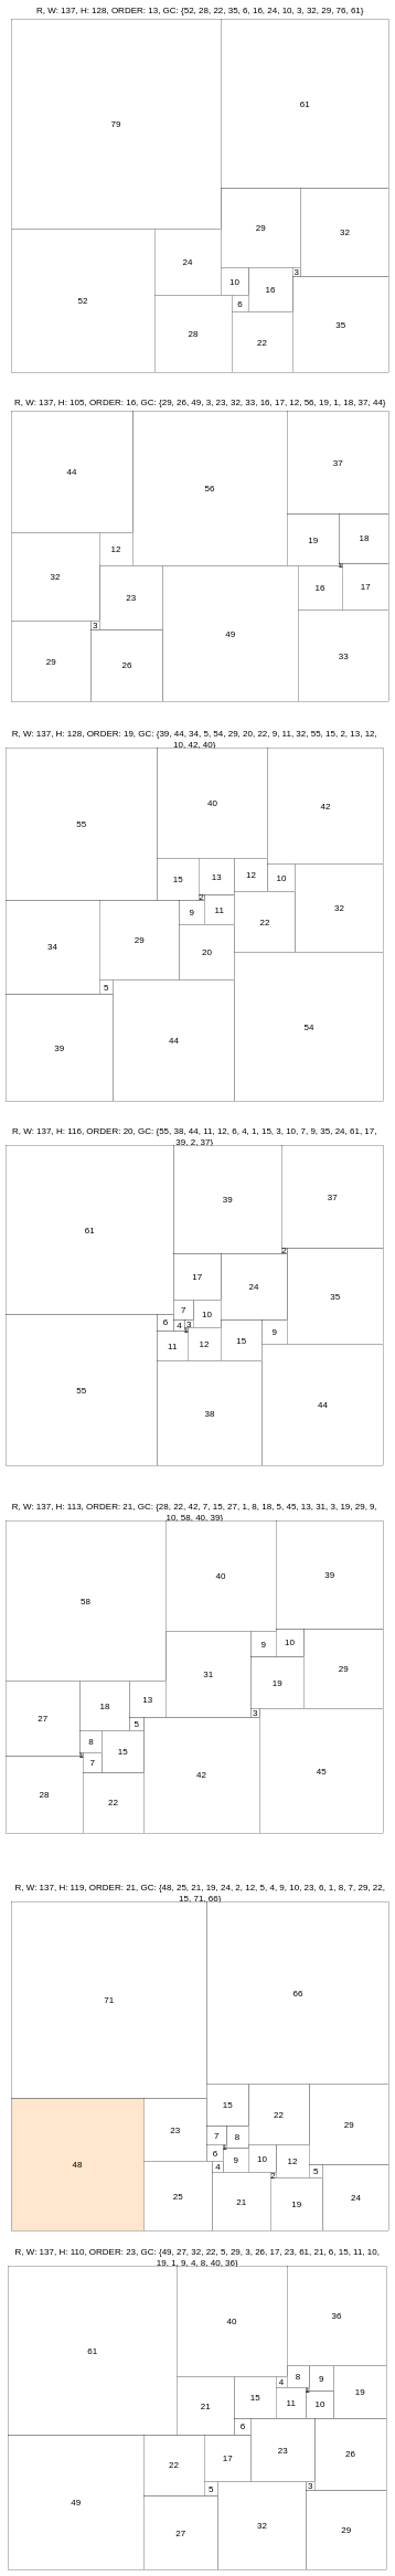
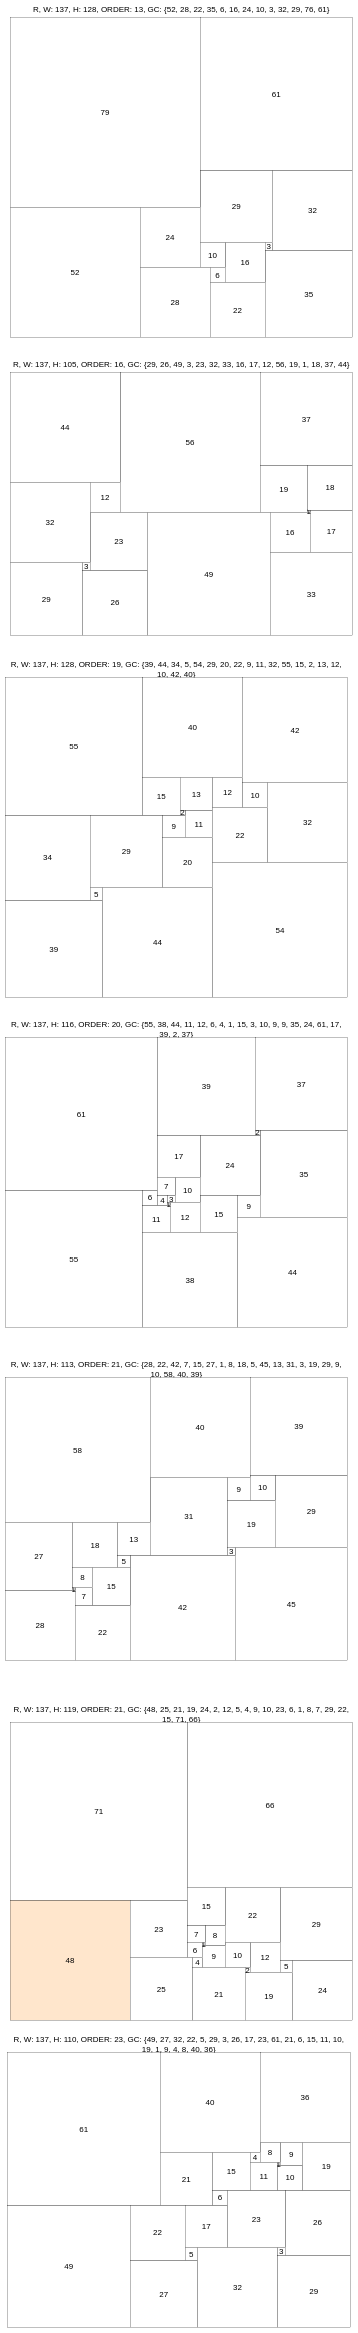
- <mxCell id="5" value="R, W: 137, H: 116, ORDER: 20, GC: {55, 38, 44, 11, 12, 6, 4, 1, 15, 3, 10, 7, 9, 35, 24, 61, 17, 39, 2, 37} " style="text;html=1;strokeColor=none;fillColor=none;align=center;verticalAlign=middle;whiteSpace=wrap;rounded=0;fontSize=32;flipV=1;" parent="1" vertex="1"><mxGeometry x="20" y="4100" width="1370" height="30" as="geometry" /></mxCell>
+ <mxCell id="5" value="R, W: 137, H: 116, ORDER: 20, GC: {55, 38, 44, 11, 12, 6, 4, 1, 15, 3, 10, 9, 9, 35, 24, 61, 17, 39, 2, 37} " style="text;html=1;strokeColor=none;fillColor=none;align=center;verticalAlign=middle;whiteSpace=wrap;rounded=0;fontSize=32;flipV=1;" parent="1" vertex="1"><mxGeometry x="20" y="4100" width="1370" height="30" as="geometry" /></mxCell>
